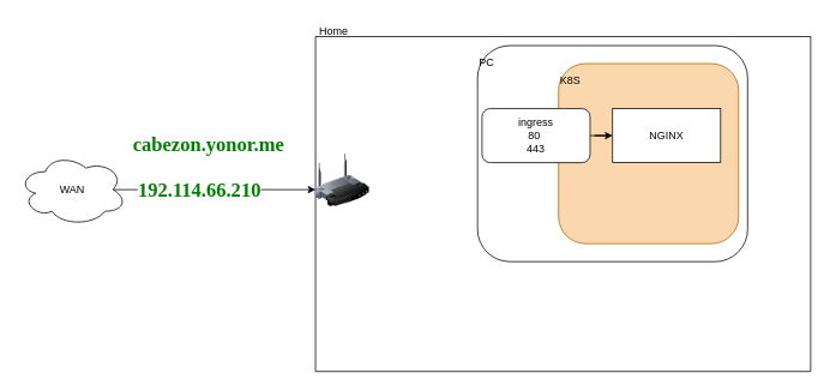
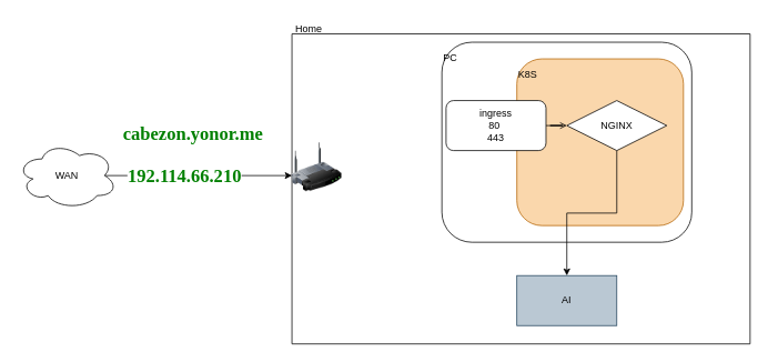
- <mxCell id="5" style="edgeStyle=orthogonalEdgeStyle;rounded=0;orthogonalLoop=1;jettySize=auto;html=1;" edge="1" parent="2" source="6" target="9"><mxGeometry relative="1" as="geometry" /></mxCell>
+ <mxCell id="5" style="edgeStyle=orthogonalEdgeStyle;rounded=0;orthogonalLoop=1;jettySize=auto;html=1;endArrow=open;" edge="1" parent="2" source="6" target="9"><mxGeometry relative="1" as="geometry" /></mxCell>
- <mxCell id="9" value="NGINX" style="rounded=0;whiteSpace=wrap;html=1;" vertex="1" parent="2"><mxGeometry x="330" y="80" width="120" height="60" as="geometry" /></mxCell>
+ <mxCell id="9" value="NGINX" style="rhombus;whiteSpace=wrap;html=1;" vertex="1" parent="2"><mxGeometry x="330" y="80" width="120" height="60" as="geometry" /></mxCell>
+ <mxCell id="8" style="edgeStyle=orthogonalEdgeStyle;rounded=0;orthogonalLoop=1;jettySize=auto;html=1;" edge="1" parent="2" source="9" target="7"><mxGeometry relative="1" as="geometry" /></mxCell>
+ <mxCell id="7" value="AI" style="rounded=0;whiteSpace=wrap;html=1;fillColor=#bac8d3;strokeColor=#23445d;" vertex="1" parent="2"><mxGeometry x="270" y="290" width="120" height="60" as="geometry" /></mxCell>
